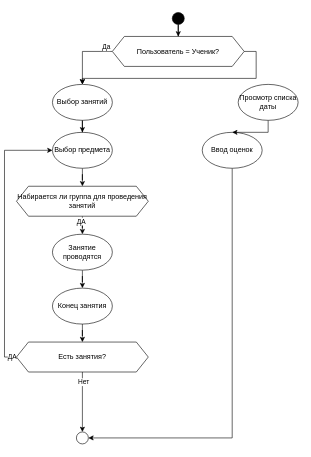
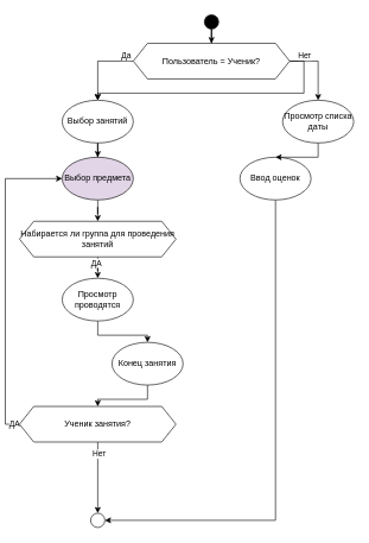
+ <mxCell id="6" style="edgeStyle=orthogonalEdgeStyle;rounded=0;orthogonalLoop=1;jettySize=auto;html=1;exitX=1;exitY=0.5;exitDx=0;exitDy=0;" parent="1" source="9" target="13" edge="1"><mxGeometry relative="1" as="geometry" /></mxCell>
+ <mxCell id="7" value="Нет" style="edgeLabel;html=1;align=center;verticalAlign=middle;resizable=0;points=[];" vertex="1" connectable="0" parent="6"><mxGeometry x="-0.749" y="2" relative="1" as="geometry"><mxPoint x="8" y="-6" as="offset" /></mxGeometry></mxCell>
- <mxCell id="15" value="Выбор предмета" style="ellipse;whiteSpace=wrap;html=1;" parent="1" vertex="1"><mxGeometry x="80" y="220" width="100" height="60" as="geometry" /></mxCell>
+ <mxCell id="15" value="Выбор предмета" style="ellipse;whiteSpace=wrap;html=1;fillColor=#e1d5e7;" parent="1" vertex="1"><mxGeometry x="80" y="220" width="100" height="60" as="geometry" /></mxCell>
- <mxCell id="23" value="Занятие проводятся" style="ellipse;whiteSpace=wrap;html=1;" parent="1" vertex="1"><mxGeometry x="80" y="390" width="100" height="60" as="geometry" /></mxCell>
+ <mxCell id="23" value="Просмотр проводятся" style="ellipse;whiteSpace=wrap;html=1;" parent="1" vertex="1"><mxGeometry x="80" y="390" width="100" height="60" as="geometry" /></mxCell>
- <mxCell id="25" value="Конец занятия" style="ellipse;whiteSpace=wrap;html=1;" parent="1" vertex="1"><mxGeometry x="80" y="480" width="100" height="60" as="geometry" /></mxCell>
+ <mxCell id="25" value="Конец занятия" style="ellipse;whiteSpace=wrap;html=1;" parent="1" vertex="1"><mxGeometry x="150" y="480" width="100" height="60" as="geometry" /></mxCell>
- <mxCell id="30" value="Есть занятия?" style="shape=hexagon;perimeter=hexagonPerimeter2;whiteSpace=wrap;html=1;fixedSize=1;" parent="1" vertex="1"><mxGeometry x="20" y="570" width="220" height="50" as="geometry" /></mxCell>
+ <mxCell id="30" value="Ученик занятия?" style="shape=hexagon;perimeter=hexagonPerimeter2;whiteSpace=wrap;html=1;fixedSize=1;" parent="1" vertex="1"><mxGeometry x="20" y="570" width="220" height="50" as="geometry" /></mxCell>
